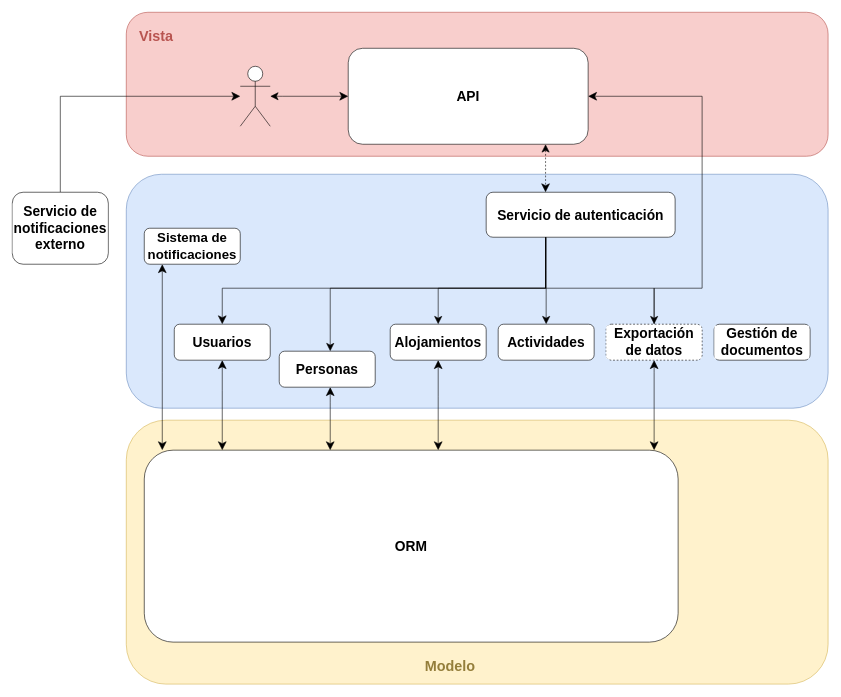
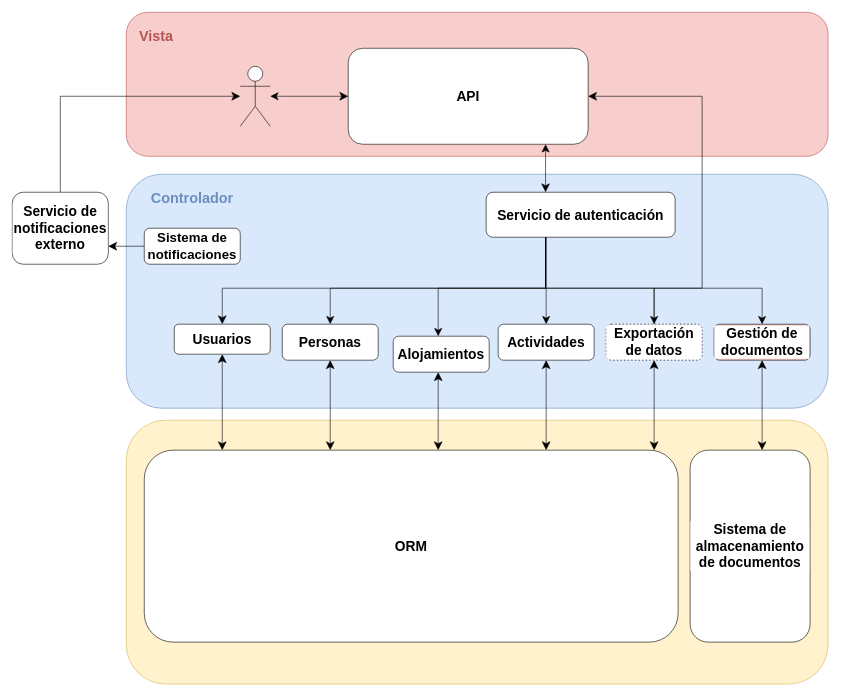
- <mxCell id="7" style="edgeStyle=orthogonalEdgeStyle;rounded=0;orthogonalLoop=1;jettySize=auto;html=1;startArrow=classic;startFill=1;startSize=11;endSize=12;dashed=1;" parent="1" source="8" target="10" edge="1"><mxGeometry relative="1" as="geometry"><Array as="points"><mxPoint x="909" y="280" /><mxPoint x="909" y="280" /></Array></mxGeometry></mxCell>
+ <mxCell id="7" style="edgeStyle=orthogonalEdgeStyle;rounded=0;orthogonalLoop=1;jettySize=auto;html=1;startArrow=classic;startFill=1;startSize=11;endSize=12;" parent="1" source="8" target="10" edge="1"><mxGeometry relative="1" as="geometry"><Array as="points"><mxPoint x="909" y="280" /><mxPoint x="909" y="280" /></Array></mxGeometry></mxCell>
+ <mxCell id="37" value="&lt;b&gt;&lt;font style=&quot;font-size: 24px&quot; color=&quot;#6c8ebf&quot;&gt;Controlador&lt;/font&gt;&lt;/b&gt;" style="text;html=1;align=center;verticalAlign=middle;whiteSpace=wrap;rounded=0;" parent="1" vertex="1"><mxGeometry x="300" y="320" width="40" height="20" as="geometry" /></mxCell>
+ <mxCell id="30" style="edgeStyle=orthogonalEdgeStyle;rounded=0;orthogonalLoop=1;jettySize=auto;html=1;startArrow=none;startFill=0;startSize=12;endArrow=classic;endFill=1;endSize=12;" parent="1" source="31" target="35" edge="1"><mxGeometry relative="1" as="geometry"><Array as="points"><mxPoint x="290" y="380" /><mxPoint x="290" y="380" /></Array></mxGeometry></mxCell>
+ <mxCell id="22" style="edgeStyle=orthogonalEdgeStyle;rounded=0;orthogonalLoop=1;jettySize=auto;html=1;startArrow=classic;startFill=1;startSize=11;endArrow=none;endFill=0;endSize=12;" parent="1" source="24" target="10" edge="1"><mxGeometry relative="1" as="geometry"><Array as="points"><mxPoint x="1270" y="480" /><mxPoint x="909" y="480" /></Array></mxGeometry></mxCell>
- <mxCell id="21" value="&lt;font style=&quot;font-size: 23px;&quot;&gt;Usuarios&lt;br style=&quot;font-size: 23px;&quot;&gt;&lt;/font&gt;" style="rounded=1;whiteSpace=wrap;html=1;fontSize=23;fontStyle=1" parent="1" vertex="1"><mxGeometry x="290" y="540" width="160" height="60" as="geometry" /></mxCell>
+ <mxCell id="21" value="&lt;font style=&quot;font-size: 23px;&quot;&gt;Usuarios&lt;br style=&quot;font-size: 23px;&quot;&gt;&lt;/font&gt;" style="rounded=1;whiteSpace=wrap;html=1;fontSize=23;fontStyle=1" parent="1" vertex="1"><mxGeometry x="290" y="540" width="160" height="50" as="geometry" /></mxCell>
- <mxCell id="16" value="&lt;font style=&quot;font-size: 23px;&quot;&gt;Alojamientos&lt;/font&gt;" style="rounded=1;whiteSpace=wrap;html=1;fontStyle=1;labelBackgroundColor=#ffffff;fontSize=23;" parent="1" vertex="1"><mxGeometry x="650" y="540" width="160" height="60" as="geometry" /></mxCell>
+ <mxCell id="16" value="&lt;font style=&quot;font-size: 23px;&quot;&gt;Alojamientos&lt;/font&gt;" style="rounded=1;whiteSpace=wrap;html=1;fontStyle=1;labelBackgroundColor=#ffffff;fontSize=23;" parent="1" vertex="1"><mxGeometry x="655" y="560" width="160" height="60" as="geometry" /></mxCell>
- <mxCell id="24" value="&lt;font style=&quot;font-size: 23px;&quot;&gt;Gestión de documentos&lt;br style=&quot;font-size: 23px;&quot;&gt;&lt;/font&gt;" style="rounded=1;whiteSpace=wrap;html=1;fontStyle=1;labelBackgroundColor=#ffffff;fontSize=23;" parent="1" vertex="1"><mxGeometry x="1190" y="540" width="160" height="60" as="geometry" /></mxCell>
+ <mxCell id="24" value="&lt;font style=&quot;font-size: 23px;&quot;&gt;Gestión de documentos&lt;br style=&quot;font-size: 23px;&quot;&gt;&lt;/font&gt;" style="rounded=1;whiteSpace=wrap;html=1;fontStyle=1;labelBackgroundColor=#ffffff;fontSize=23;fillColor=#f8cecc;" parent="1" vertex="1"><mxGeometry x="1190" y="540" width="160" height="60" as="geometry" /></mxCell>
- <mxCell id="13" value="&lt;font style=&quot;font-size: 23px;&quot;&gt;Personas&lt;/font&gt;" style="rounded=1;whiteSpace=wrap;html=1;fontStyle=1;fontSize=23;" parent="1" vertex="1"><mxGeometry x="465" y="585" width="160" height="60" as="geometry" /></mxCell>
+ <mxCell id="13" value="&lt;font style=&quot;font-size: 23px;&quot;&gt;Personas&lt;/font&gt;" style="rounded=1;whiteSpace=wrap;html=1;fontStyle=1;fontSize=23;" parent="1" vertex="1"><mxGeometry x="470" y="540" width="160" height="60" as="geometry" /></mxCell>
- <mxCell id="29" style="edgeStyle=orthogonalEdgeStyle;rounded=0;orthogonalLoop=1;jettySize=auto;html=1;startArrow=classic;startFill=1;startSize=12;endArrow=classic;endFill=1;endSize=12;" parent="1" source="31" target="32" edge="1"><mxGeometry relative="1" as="geometry"><Array as="points"><mxPoint x="270" y="620" /><mxPoint x="270" y="620" /></Array><mxPoint x="270" y="420" as="sourcePoint" /></mxGeometry></mxCell>
+ <mxCell id="18" style="edgeStyle=orthogonalEdgeStyle;rounded=0;orthogonalLoop=1;jettySize=auto;html=1;startArrow=classic;startFill=1;startSize=12;endArrow=classic;endFill=1;endSize=12;" parent="1" source="19" target="32" edge="1"><mxGeometry relative="1" as="geometry"><Array as="points"><mxPoint x="910" y="650" /><mxPoint x="910" y="650" /></Array></mxGeometry></mxCell>
+ <mxCell id="23" style="edgeStyle=orthogonalEdgeStyle;rounded=0;orthogonalLoop=1;jettySize=auto;html=1;startArrow=classic;startFill=1;startSize=12;endArrow=classic;endFill=1;endSize=12;" parent="1" source="24" target="33" edge="1"><mxGeometry relative="1" as="geometry"><Array as="points"><mxPoint x="1270" y="690" /><mxPoint x="1270" y="690" /></Array></mxGeometry></mxCell>
+ <mxCell id="33" value="&lt;font style=&quot;font-size: 23px;&quot;&gt;Sistema de almacenamiento de documentos&lt;/font&gt;" style="rounded=1;whiteSpace=wrap;html=1;fontStyle=1;labelBackgroundColor=#ffffff;fontSize=23;" parent="1" vertex="1"><mxGeometry x="1150" y="750" width="200" height="320" as="geometry" /></mxCell>
- <mxCell id="36" value="&lt;b&gt;&lt;font style=&quot;font-size: 24px&quot; color=&quot;#947e3b&quot;&gt;Modelo&lt;/font&gt;&lt;/b&gt;" style="text;html=1;align=center;verticalAlign=middle;whiteSpace=wrap;rounded=0;" parent="1" vertex="1"><mxGeometry x="730" y="1100" width="40" height="20" as="geometry" /></mxCell>
